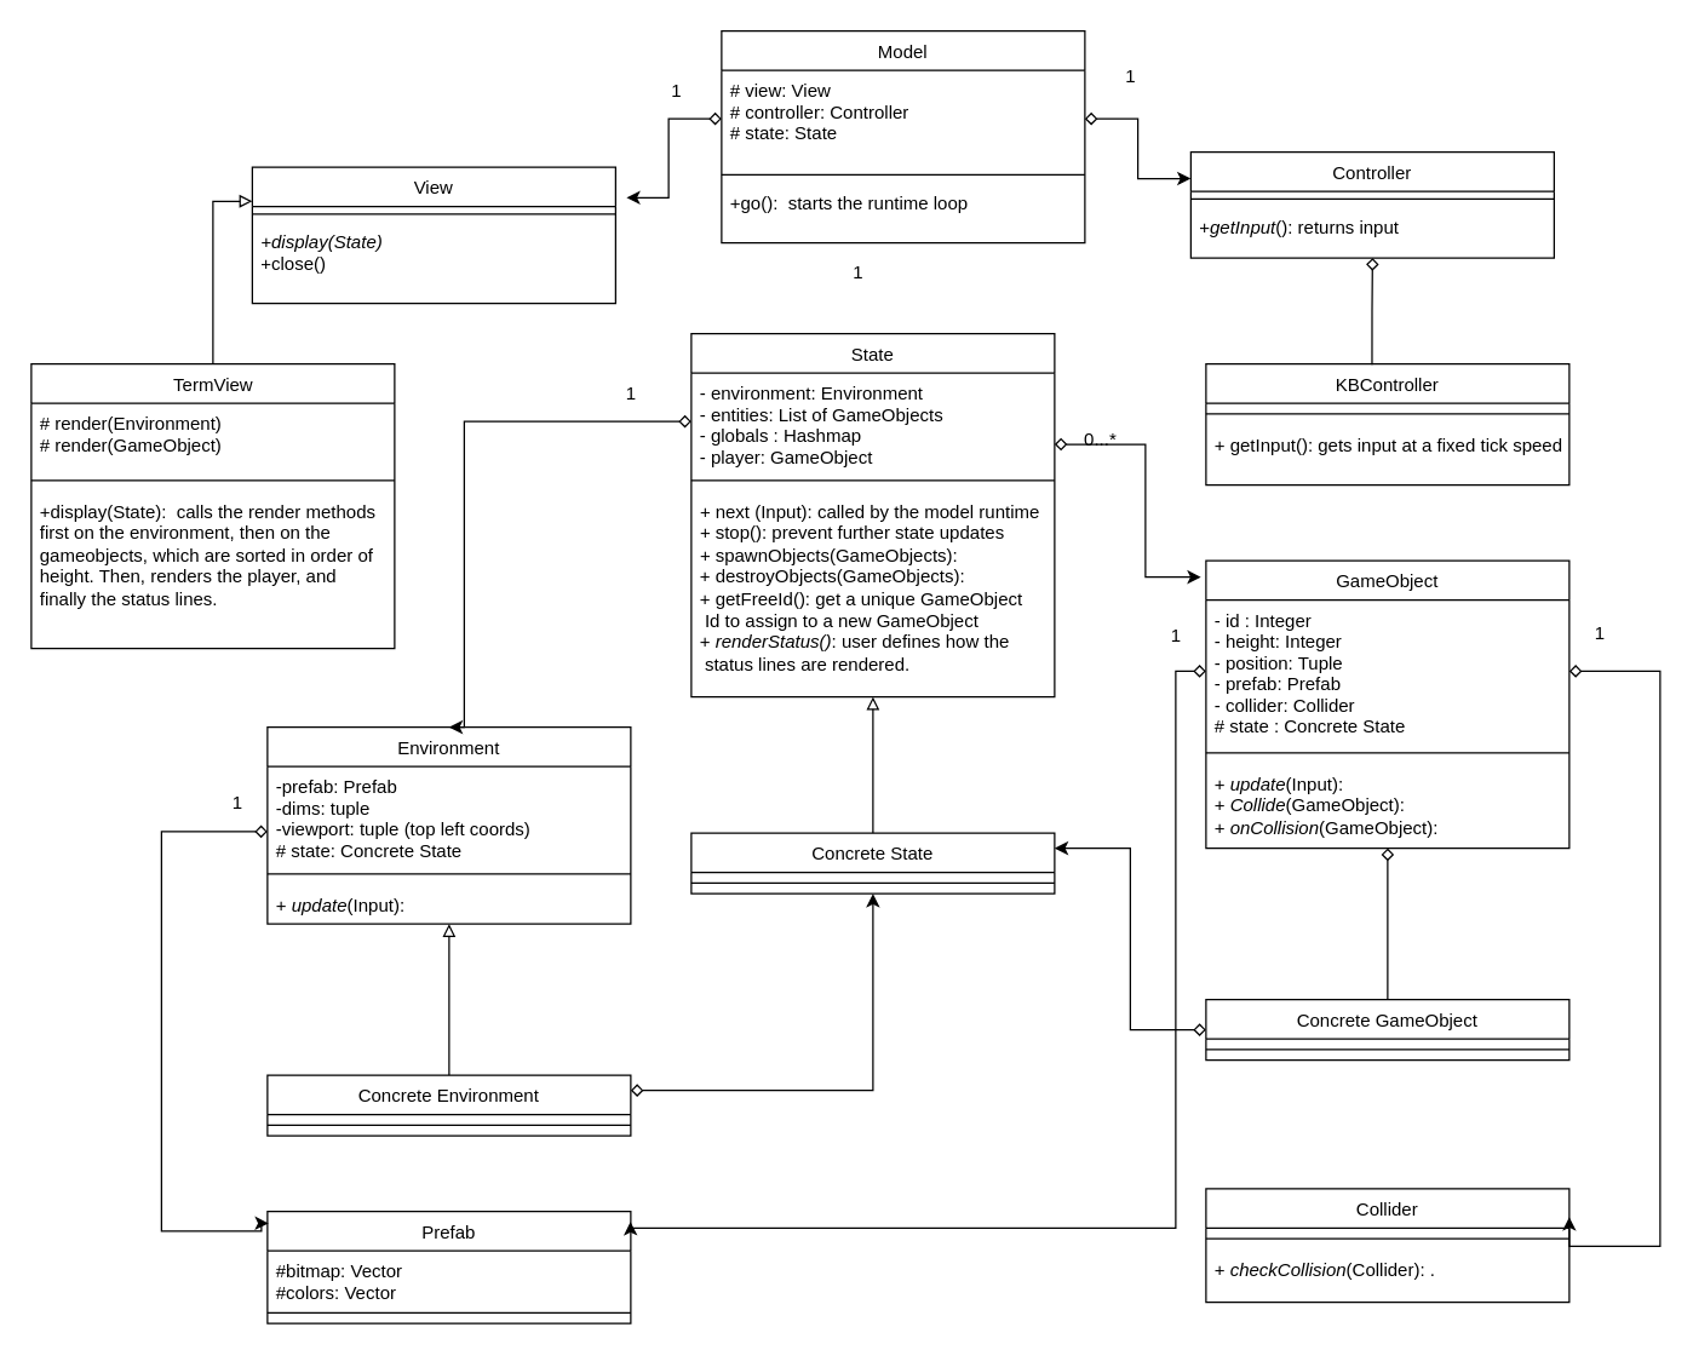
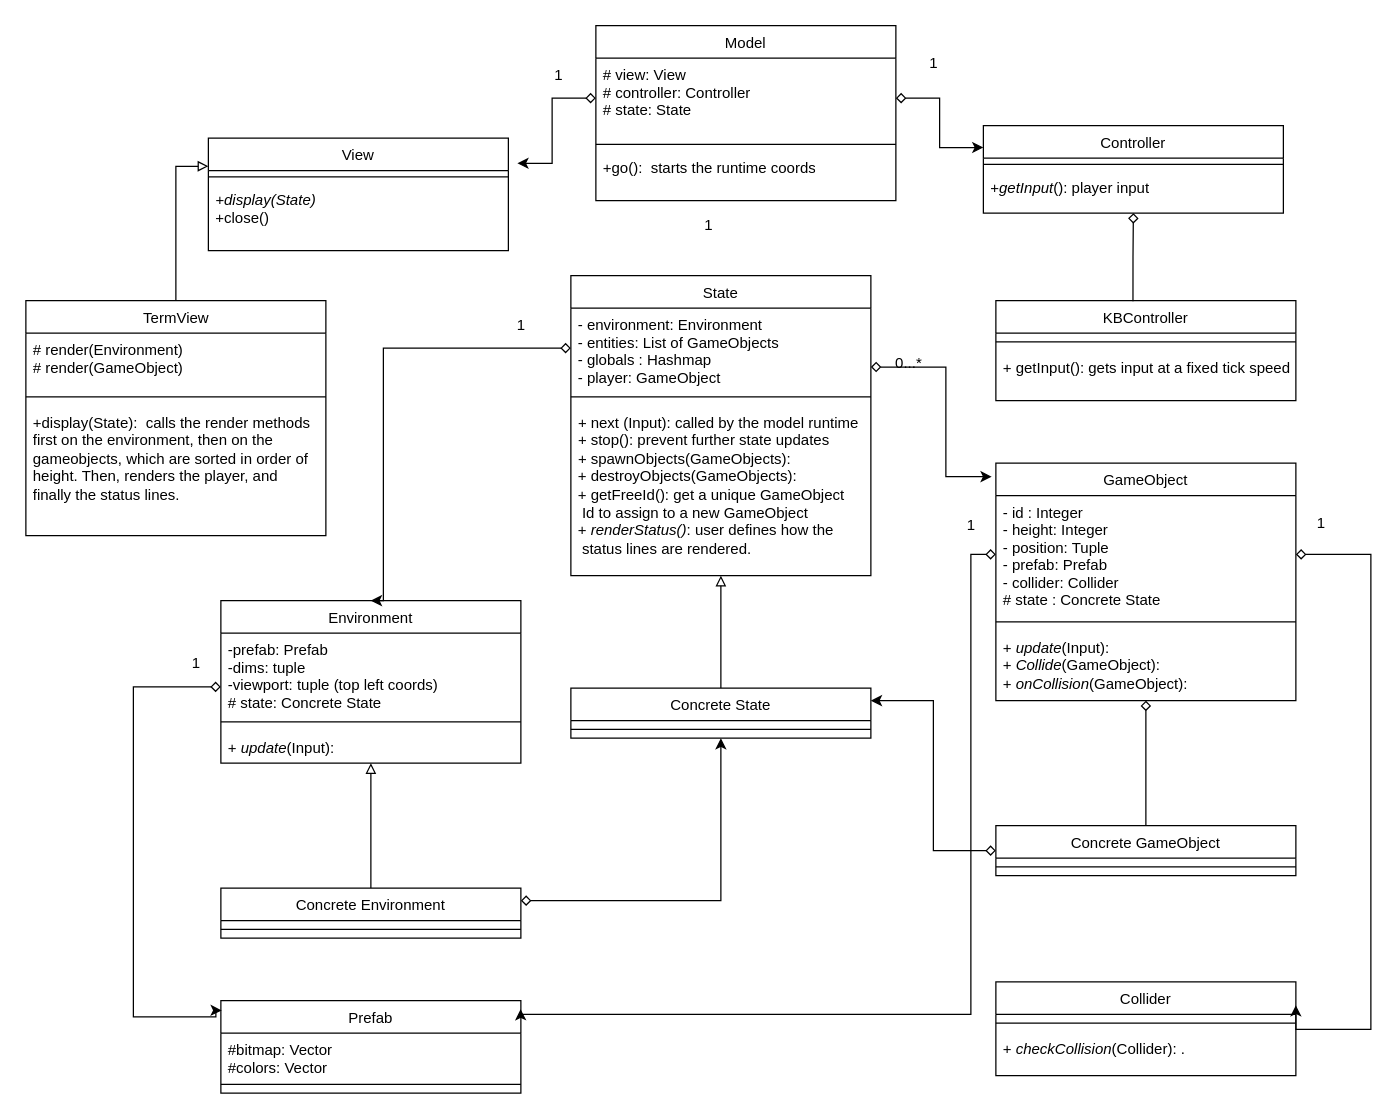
- <mxCell id="5" value="+go():&amp;nbsp; starts the runtime loop&lt;br&gt;&lt;span style=&quot;white-space: pre&quot;&gt; &lt;/span&gt;&lt;span style=&quot;white-space: pre&quot;&gt; &lt;/span&gt;&lt;br&gt;&lt;span style=&quot;white-space: pre&quot;&gt; &lt;/span&gt;" style="text;align=left;verticalAlign=top;spacingLeft=4;spacingRight=4;overflow=hidden;rotatable=0;points=[[0,0.5],[1,0.5]];portConstraint=eastwest;fontStyle=0;html=1;" parent="2" vertex="1"><mxGeometry y="100" width="240" height="40" as="geometry" /></mxCell>
+ <mxCell id="5" value="+go():&amp;nbsp; starts the runtime coords&lt;br&gt;&lt;span style=&quot;white-space: pre&quot;&gt; &lt;/span&gt;&lt;span style=&quot;white-space: pre&quot;&gt; &lt;/span&gt;&lt;br&gt;&lt;span style=&quot;white-space: pre&quot;&gt; &lt;/span&gt;" style="text;align=left;verticalAlign=top;spacingLeft=4;spacingRight=4;overflow=hidden;rotatable=0;points=[[0,0.5],[1,0.5]];portConstraint=eastwest;fontStyle=0;html=1;" parent="2" vertex="1"><mxGeometry y="100" width="240" height="40" as="geometry" /></mxCell>
- <mxCell id="11" value="&lt;span style=&quot;font-style: normal&quot;&gt;+&lt;/span&gt;getInput&lt;span style=&quot;font-style: normal&quot;&gt;(): returns input&lt;/span&gt;" style="text;align=left;verticalAlign=top;spacingLeft=4;spacingRight=4;overflow=hidden;rotatable=0;points=[[0,0.5],[1,0.5]];portConstraint=eastwest;fontStyle=2;html=1;" parent="9" vertex="1"><mxGeometry y="36" width="240" height="24" as="geometry" /></mxCell>
+ <mxCell id="11" value="&lt;span style=&quot;font-style: normal&quot;&gt;+&lt;/span&gt;getInput&lt;span style=&quot;font-style: normal&quot;&gt;(): player input&lt;/span&gt;" style="text;align=left;verticalAlign=top;spacingLeft=4;spacingRight=4;overflow=hidden;rotatable=0;points=[[0,0.5],[1,0.5]];portConstraint=eastwest;fontStyle=2;html=1;" parent="9" vertex="1"><mxGeometry y="36" width="240" height="24" as="geometry" /></mxCell>
